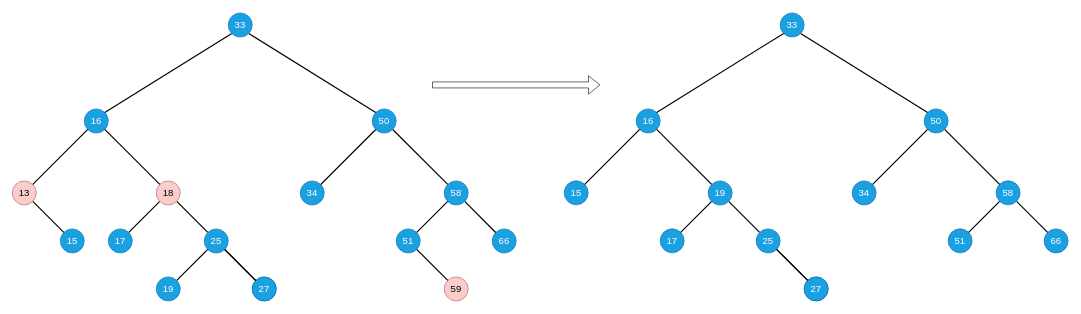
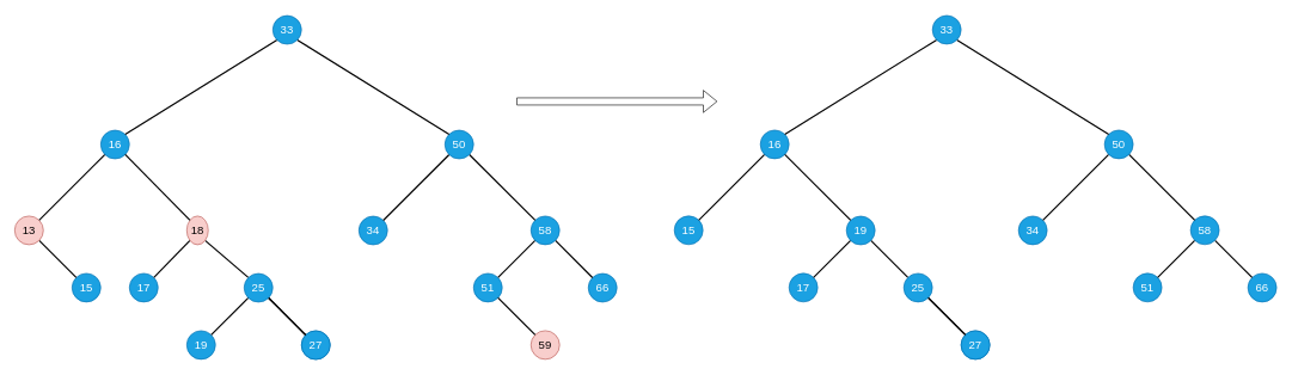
- <mxCell id="12" value="&lt;font style=&quot;font-size: 16px&quot;&gt;18&lt;/font&gt;" style="ellipse;whiteSpace=wrap;html=1;fillColor=#f8cecc;strokeColor=#b85450;" parent="1" vertex="1"><mxGeometry x="260" y="300.86" width="40" height="40" as="geometry" /></mxCell>
+ <mxCell id="12" value="&lt;font style=&quot;font-size: 16px&quot;&gt;18&lt;/font&gt;" style="ellipse;whiteSpace=wrap;html=1;fillColor=#f8cecc;strokeColor=#b85450;" parent="1" vertex="1"><mxGeometry x="260" y="300.86" width="30" height="40" as="geometry" /></mxCell>
